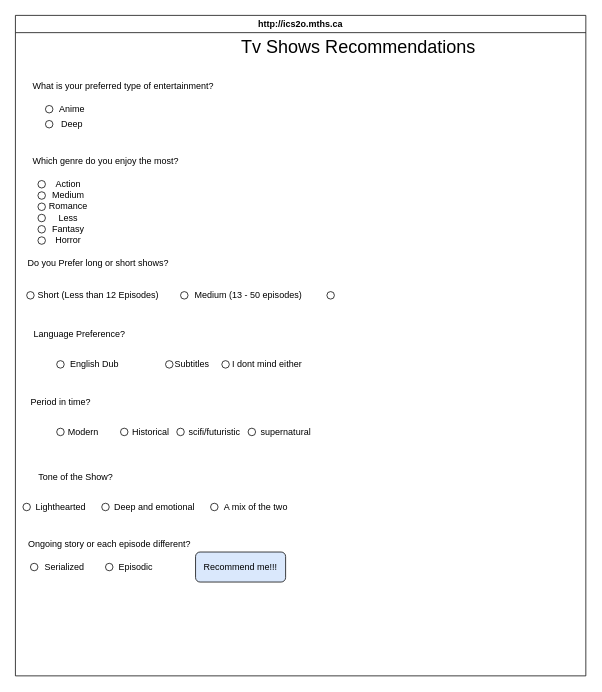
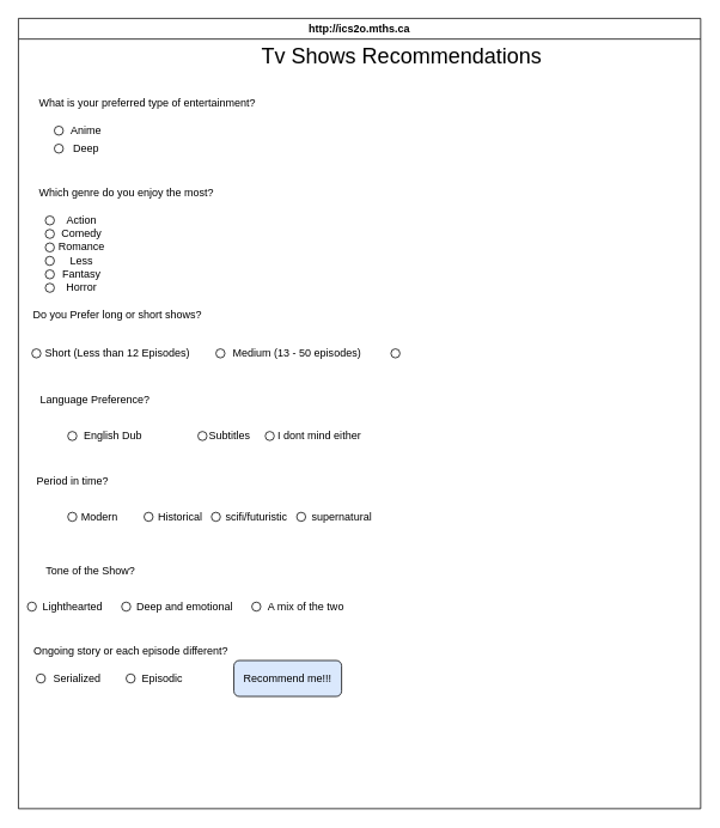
- <mxCell id="56" value="&lt;font style=&quot;font-size: 24px;&quot;&gt;Tv Shows Recommendations&amp;nbsp;&lt;/font&gt;" style="text;html=1;align=center;verticalAlign=middle;resizable=0;points=[];autosize=1;strokeColor=none;fillColor=none;" vertex="1" parent="2"><mxGeometry x="290" y="23" width="340" height="40" as="geometry" /></mxCell>
+ <mxCell id="56" value="&lt;font style=&quot;font-size: 24px;&quot;&gt;Tv Shows Recommendations&amp;nbsp;&lt;/font&gt;" style="text;html=1;align=center;verticalAlign=middle;resizable=0;points=[];autosize=1;strokeColor=none;fillColor=none;" vertex="1" parent="2"><mxGeometry x="260" y="23" width="340" height="40" as="geometry" /></mxCell>
- <mxCell id="8" value="Medium" style="text;html=1;align=center;verticalAlign=middle;resizable=0;points=[];autosize=1;strokeColor=none;fillColor=none;" vertex="1" parent="2"><mxGeometry x="35" y="225" width="70" height="30" as="geometry" /></mxCell>
+ <mxCell id="8" value="Comedy" style="text;html=1;align=center;verticalAlign=middle;resizable=0;points=[];autosize=1;strokeColor=none;fillColor=none;" vertex="1" parent="2"><mxGeometry x="35" y="225" width="70" height="30" as="geometry" /></mxCell>
